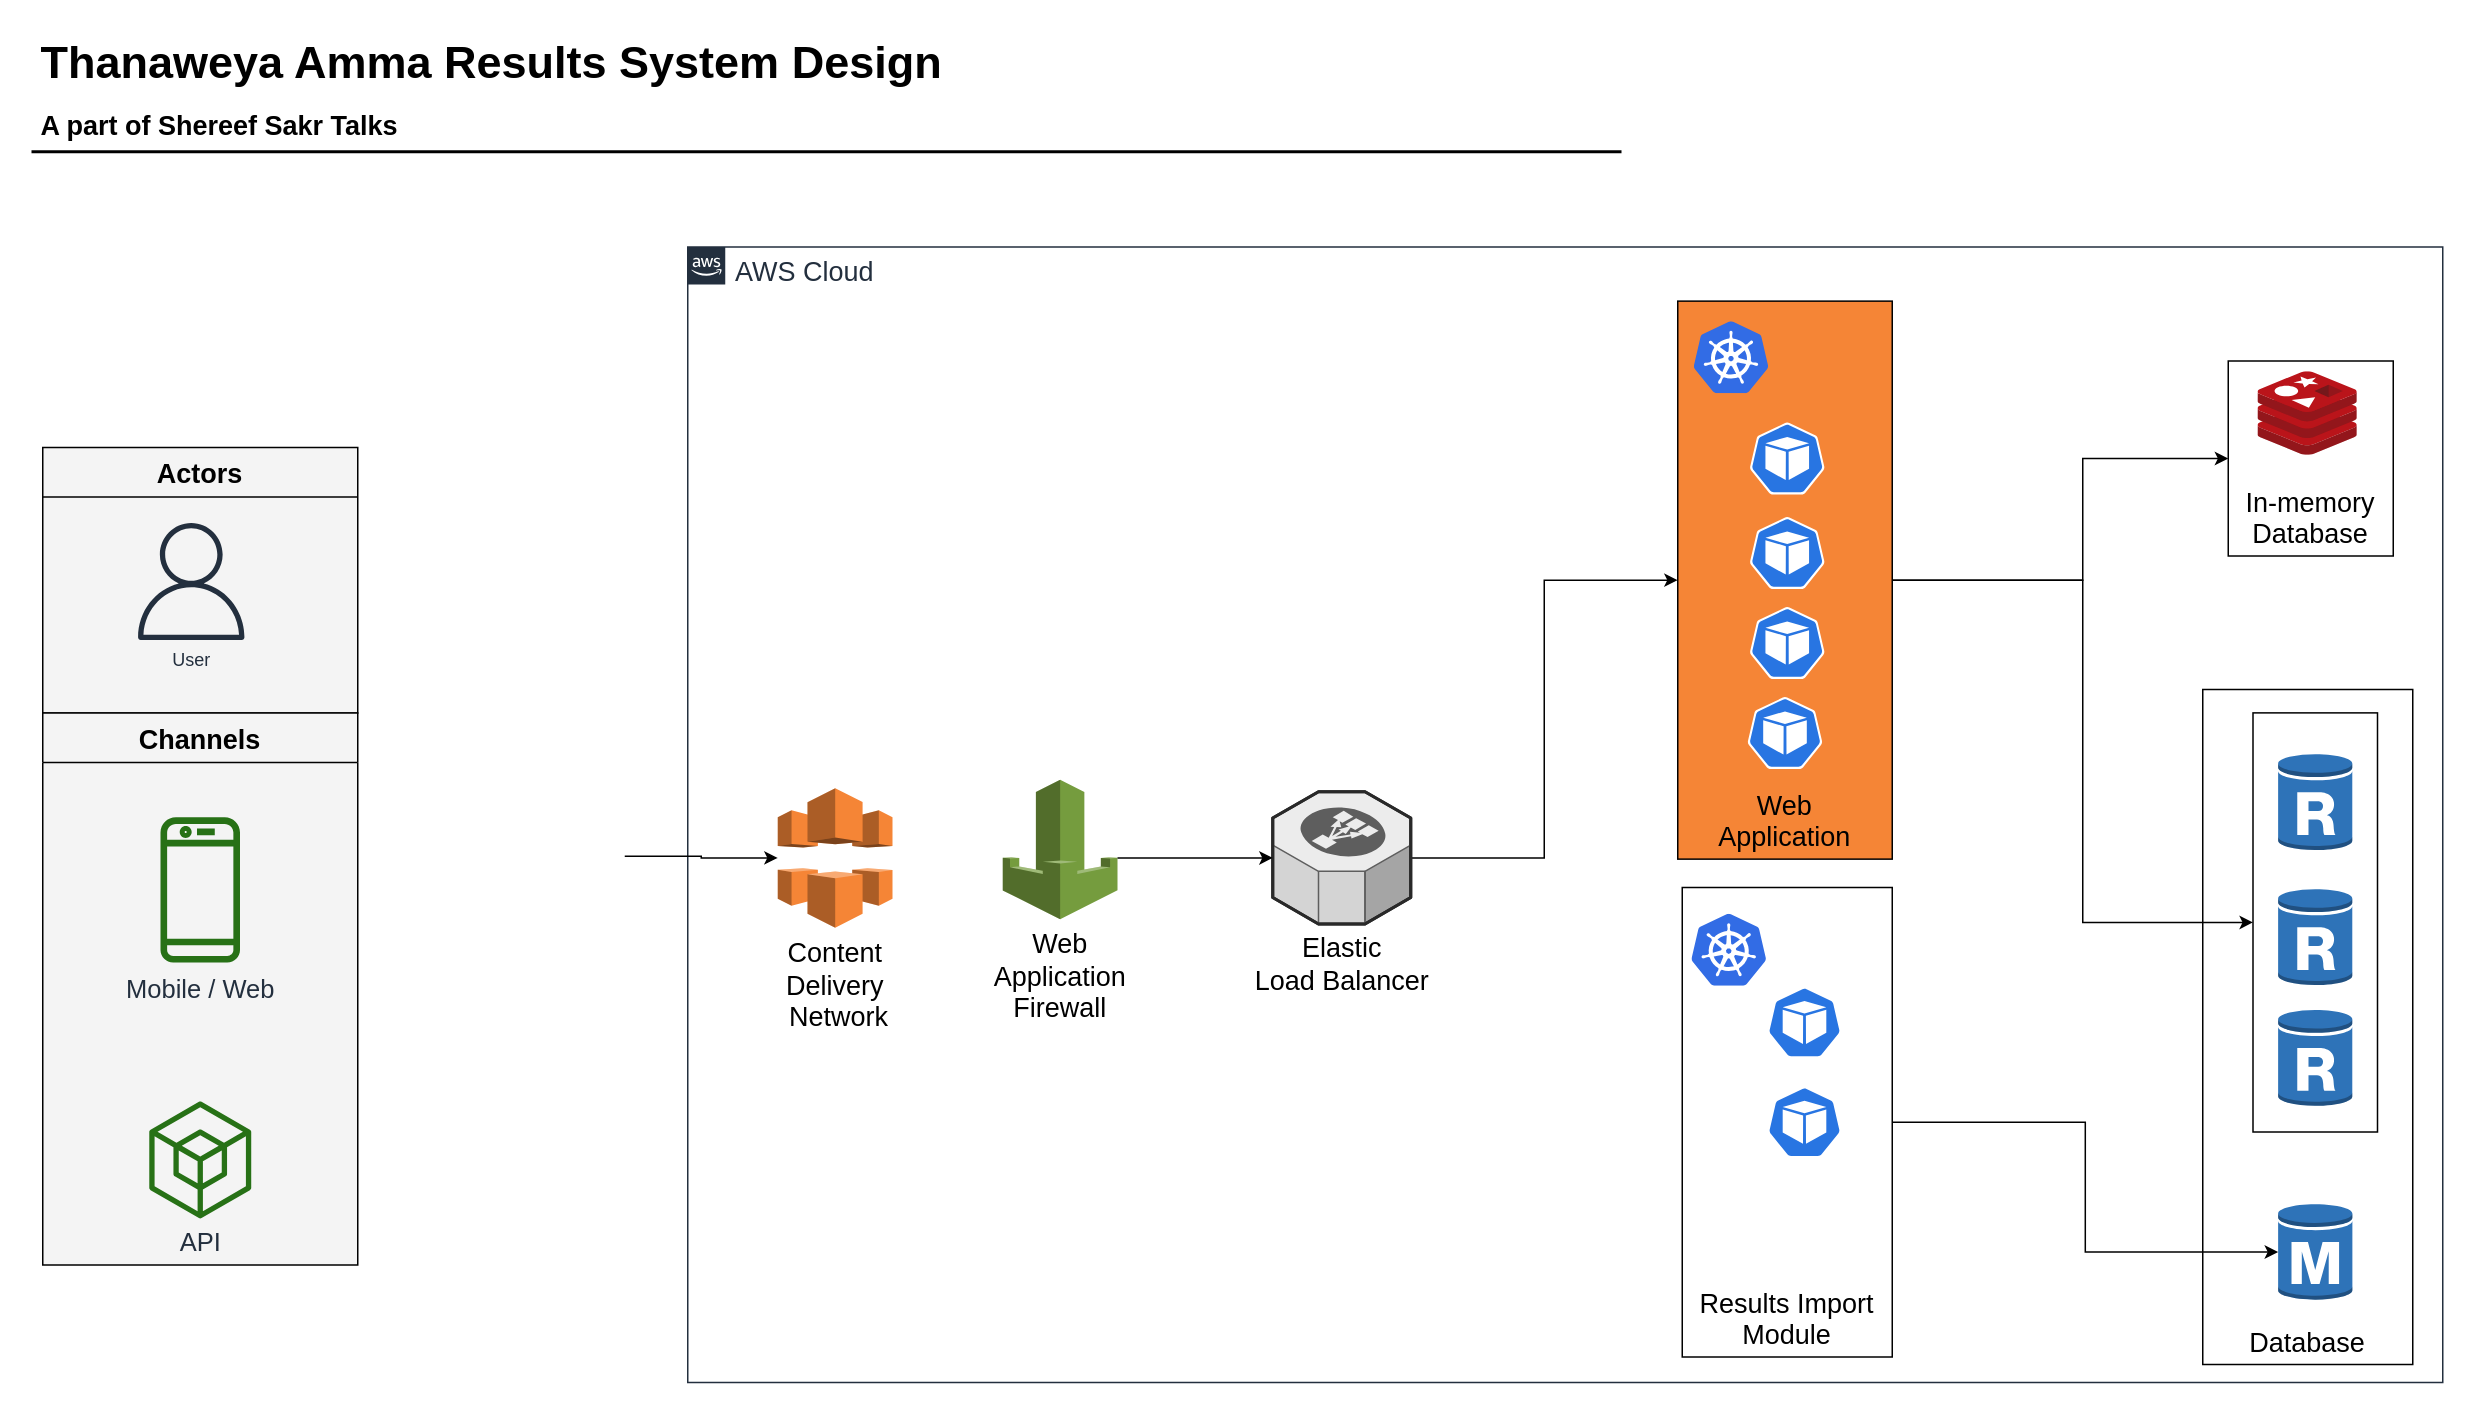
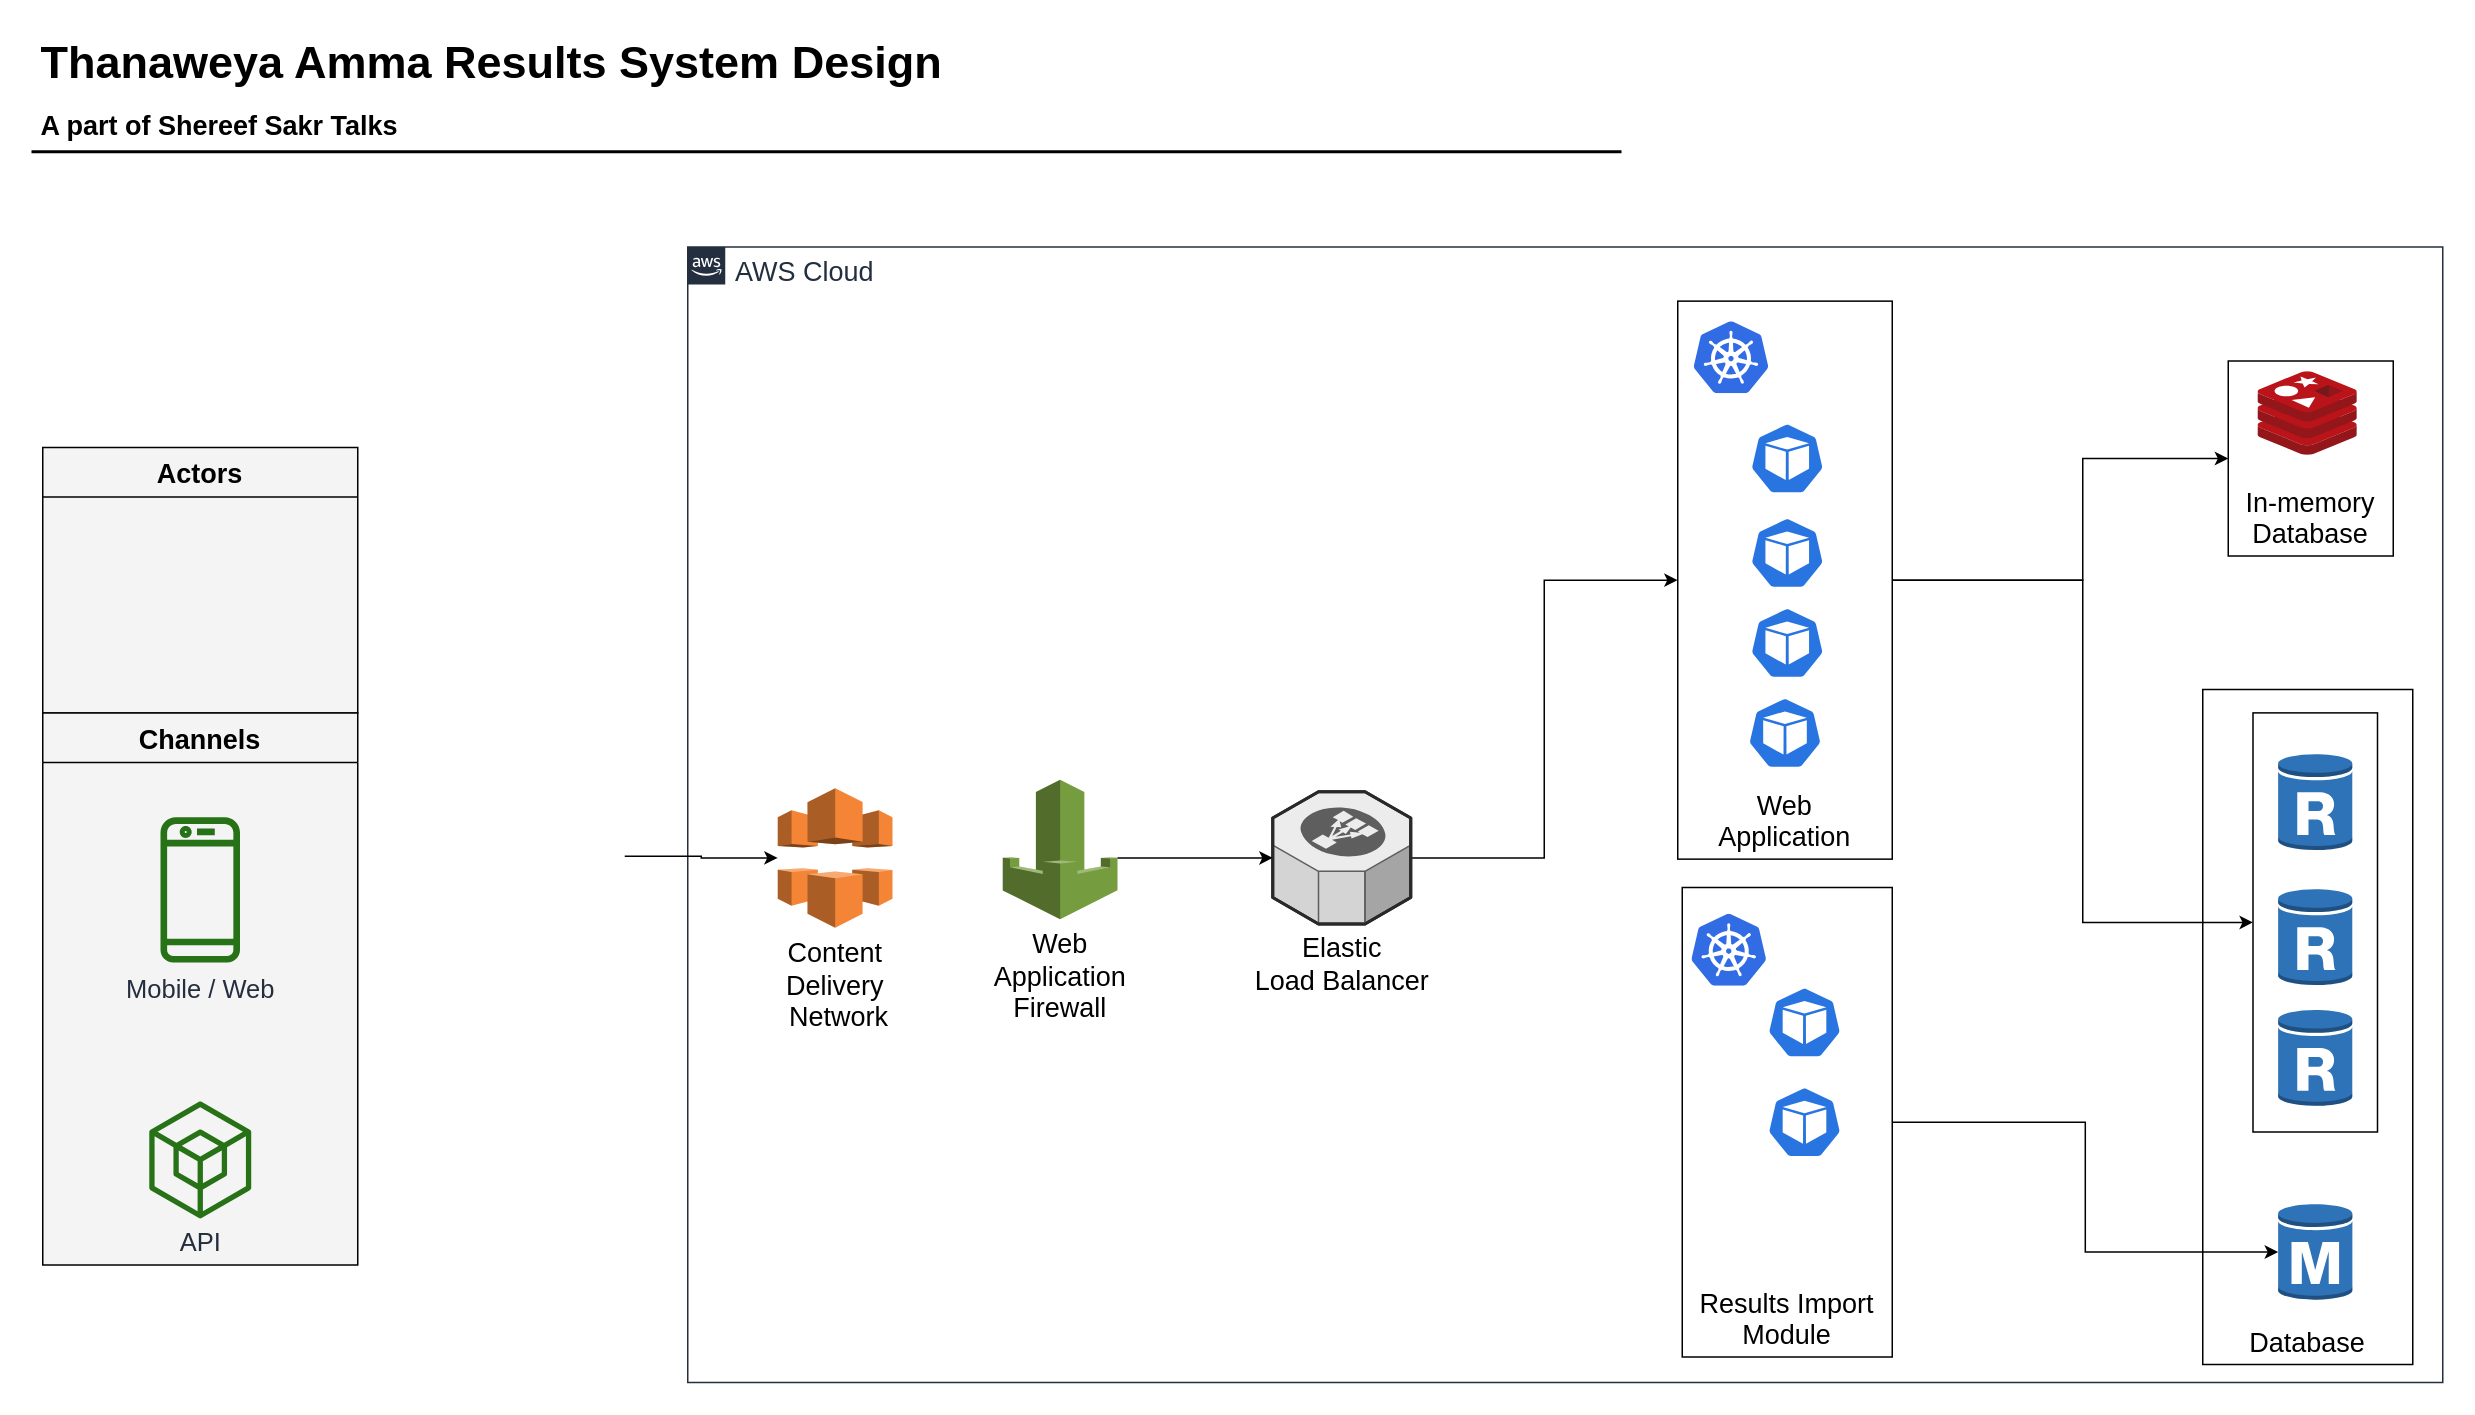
- <mxCell id="10" value="User" style="outlineConnect=0;fontColor=#232F3E;gradientColor=none;fillColor=#232F3E;strokeColor=none;dashed=0;verticalLabelPosition=bottom;verticalAlign=top;align=center;html=1;fontSize=12;fontStyle=0;aspect=fixed;pointerEvents=1;shape=mxgraph.aws4.user;labelBackgroundColor=none;" parent="9" vertex="1"><mxGeometry x="60" y="50.4" width="78" height="78" as="geometry" /></mxCell>
- <mxCell id="22" value="Web &lt;br style=&quot;font-size: 18px;&quot;&gt;Application" style="rounded=0;whiteSpace=wrap;html=1;fontSize=18;verticalAlign=bottom;fillColor=#f58536;" vertex="1" parent="1"><mxGeometry x="1118" y="200.09" width="143" height="372" as="geometry" /></mxCell>
+ <mxCell id="22" value="Web &lt;br style=&quot;font-size: 18px;&quot;&gt;Application" style="rounded=0;whiteSpace=wrap;html=1;fontSize=18;verticalAlign=bottom;" vertex="1" parent="1"><mxGeometry x="1118" y="200.09" width="143" height="372" as="geometry" /></mxCell>
